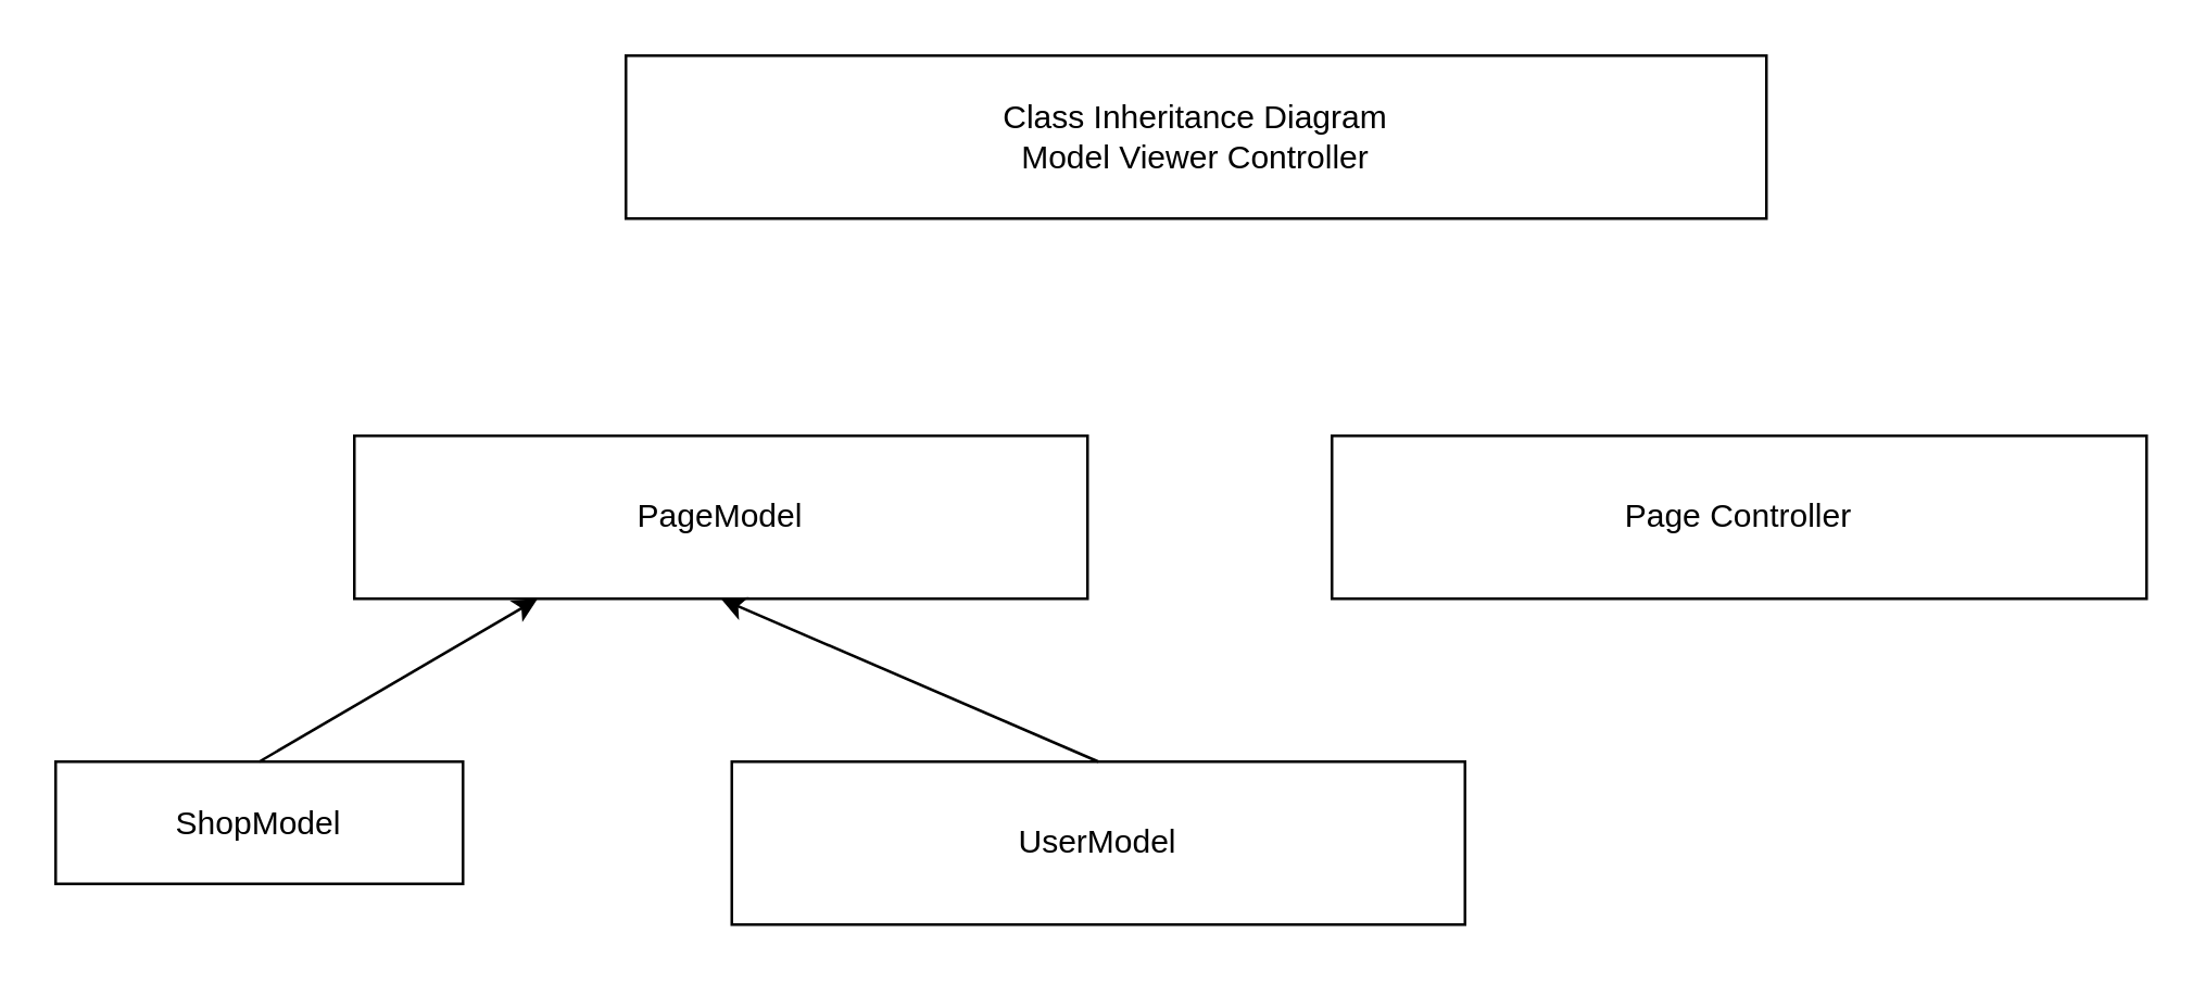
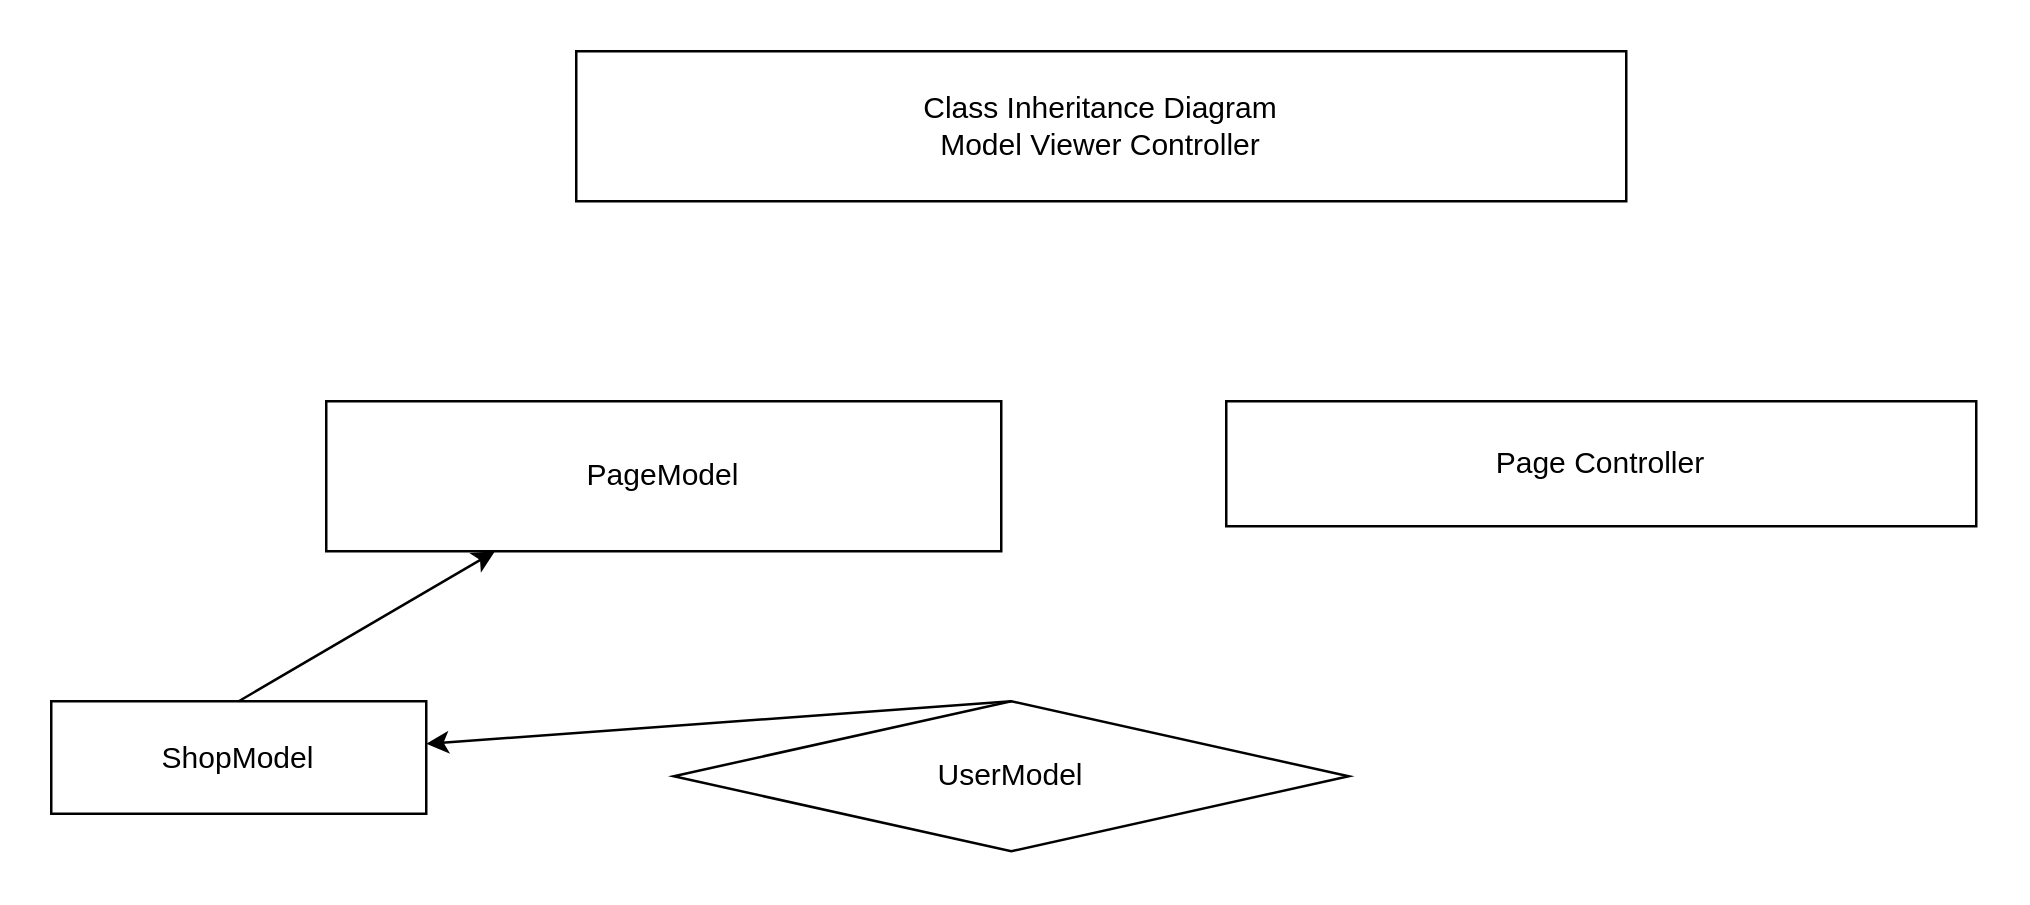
- <mxCell id="3" value="Page Controller" style="whiteSpace=wrap;html=1;" vertex="1" parent="1"><mxGeometry x="490" y="160" width="300" height="60" as="geometry" /></mxCell>
+ <mxCell id="3" value="Page Controller" style="whiteSpace=wrap;html=1;" vertex="1" parent="1"><mxGeometry x="490" y="160" width="300" height="50" as="geometry" /></mxCell>
- <mxCell id="6" value="" style="endArrow=classic;html=1;entryX=0.5;entryY=1;entryDx=0;entryDy=0;exitX=0.5;exitY=0;exitDx=0;exitDy=0;" edge="1" parent="1" source="5" target="4"><mxGeometry width="50" height="50" relative="1" as="geometry"><mxPoint x="390" y="260" as="sourcePoint" /><mxPoint x="440" y="210" as="targetPoint" /></mxGeometry></mxCell>
+ <mxCell id="6" value="" style="endArrow=classic;html=1;exitX=0.5;exitY=0;exitDx=0;exitDy=0;" edge="1" parent="1" source="5" target="7"><mxGeometry width="50" height="50" relative="1" as="geometry"><mxPoint x="390" y="260" as="sourcePoint" /><mxPoint x="440" y="210" as="targetPoint" /></mxGeometry></mxCell>
- <mxCell id="5" value="UserModel" style="whiteSpace=wrap;html=1;" vertex="1" parent="1"><mxGeometry x="269" y="280" width="270" height="60" as="geometry" /></mxCell>
+ <mxCell id="5" value="UserModel" style="rhombus;whiteSpace=wrap;html=1;" vertex="1" parent="1"><mxGeometry x="269" y="280" width="270" height="60" as="geometry" /></mxCell>
